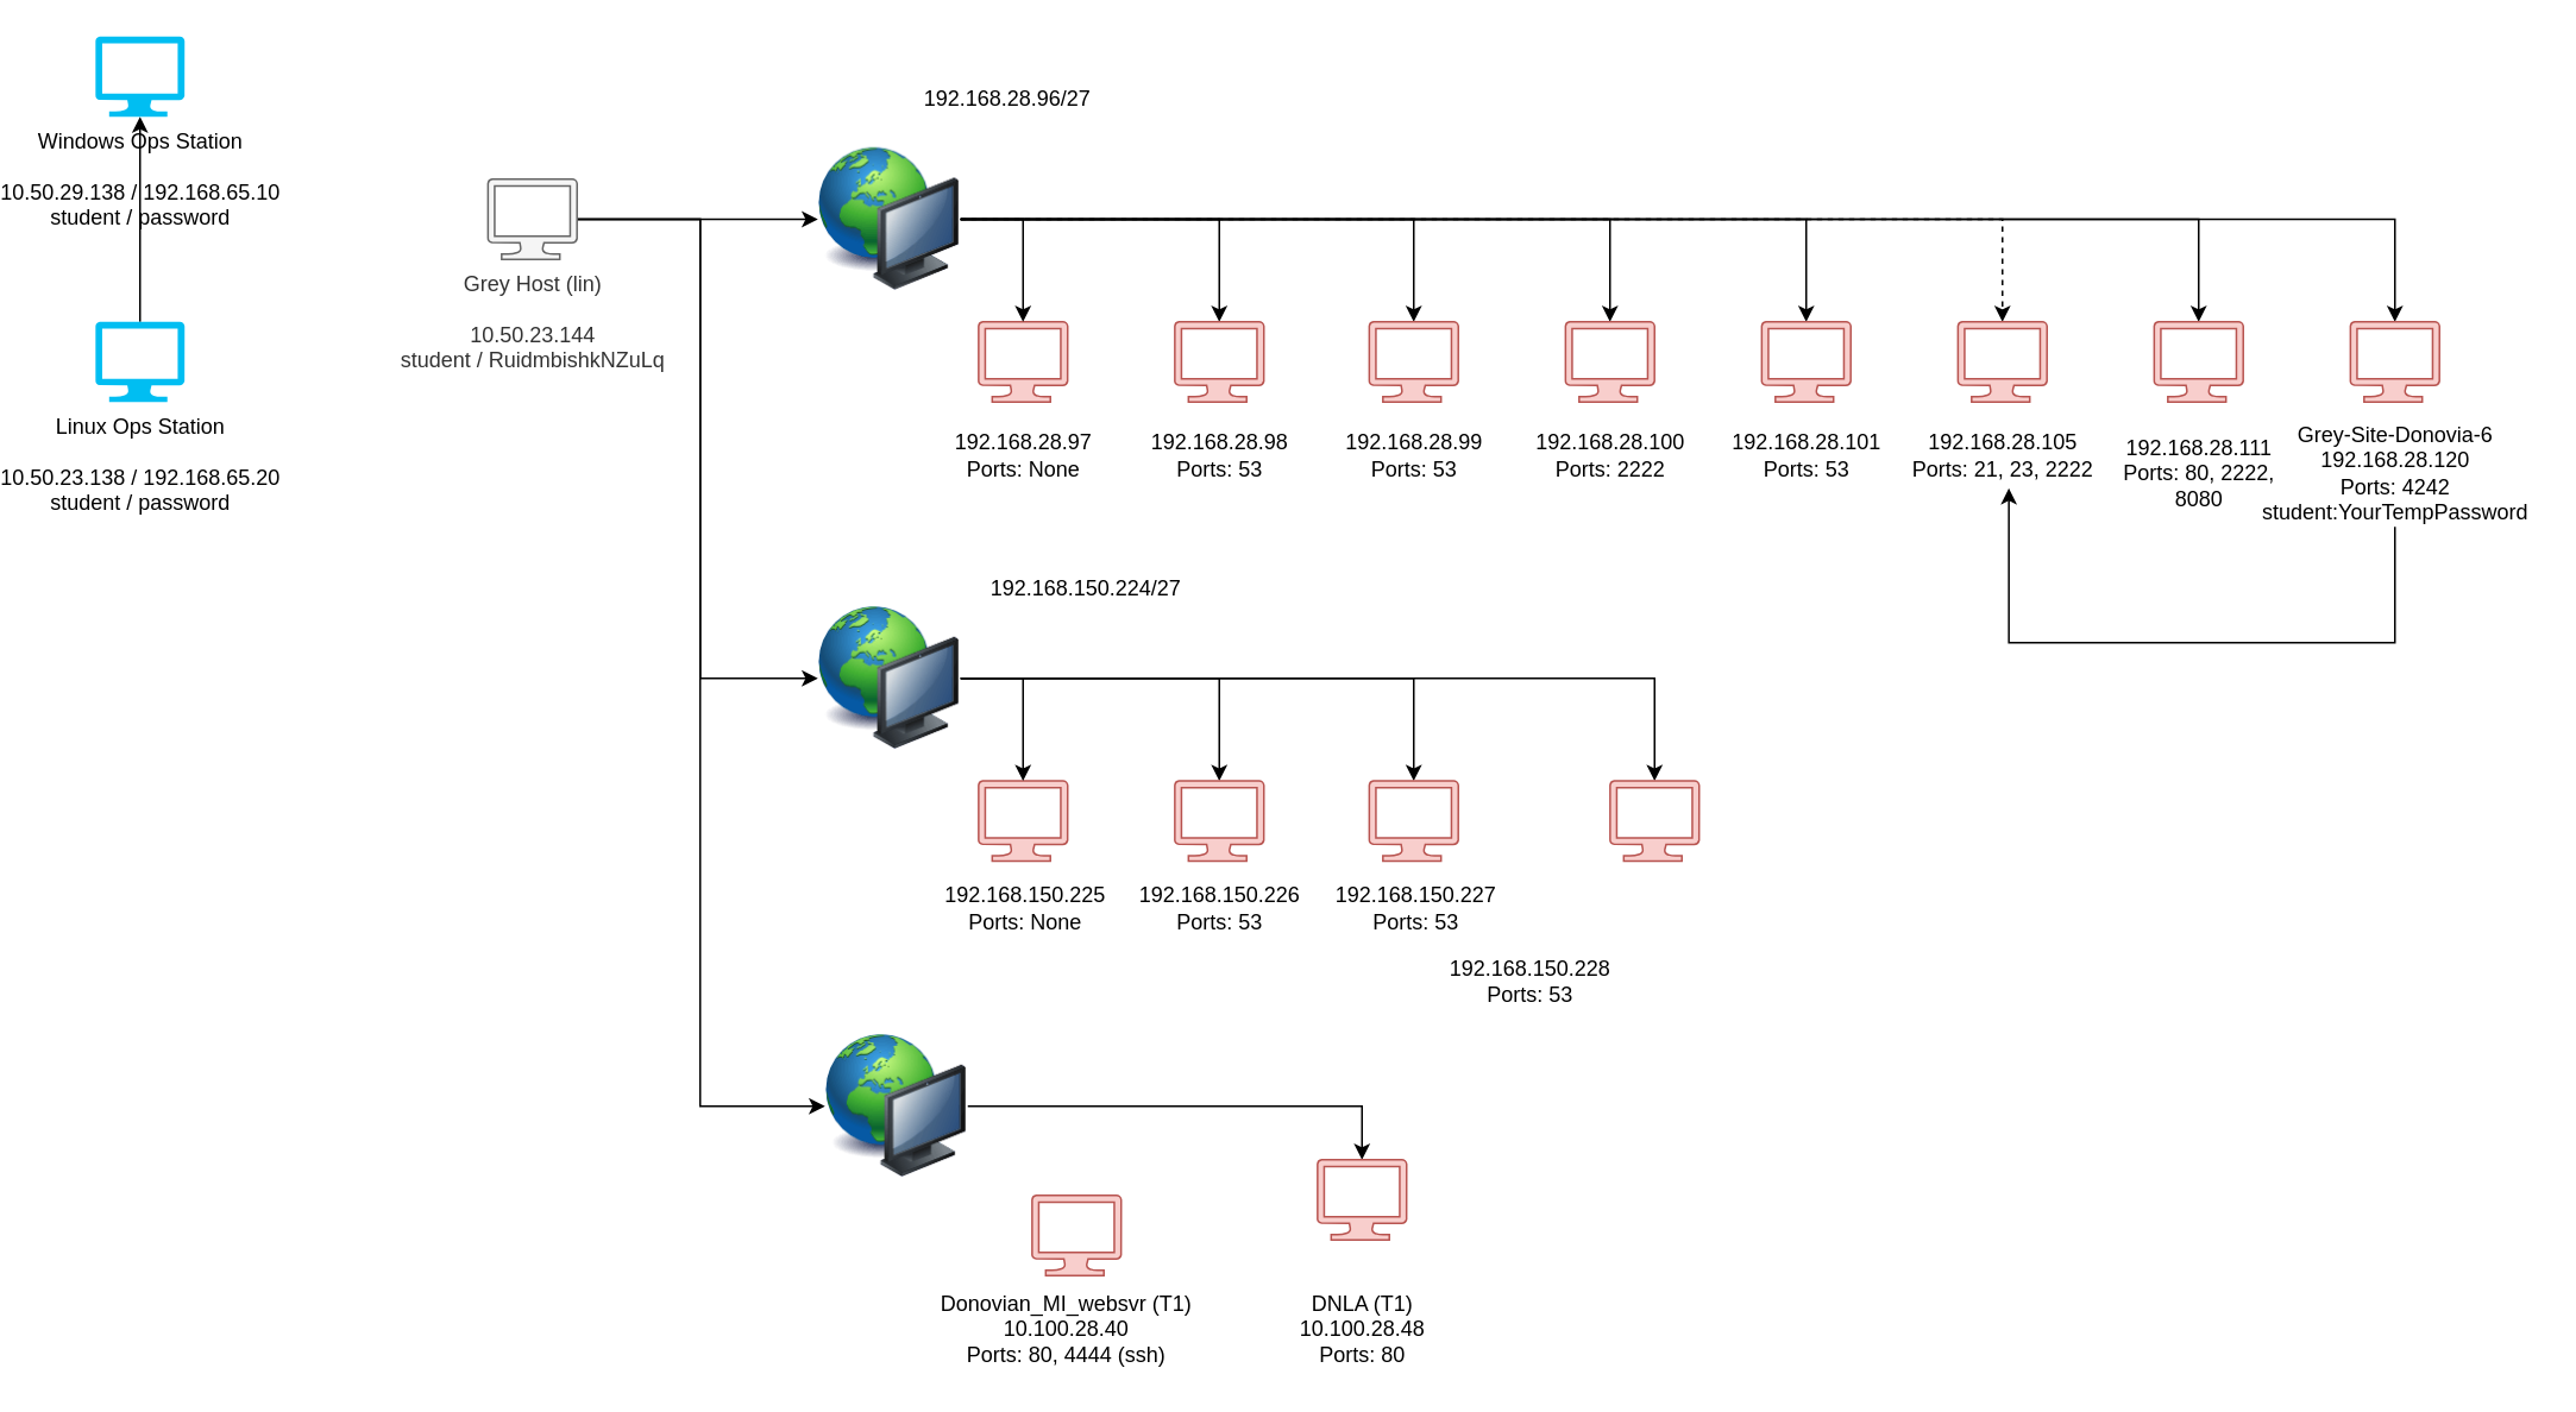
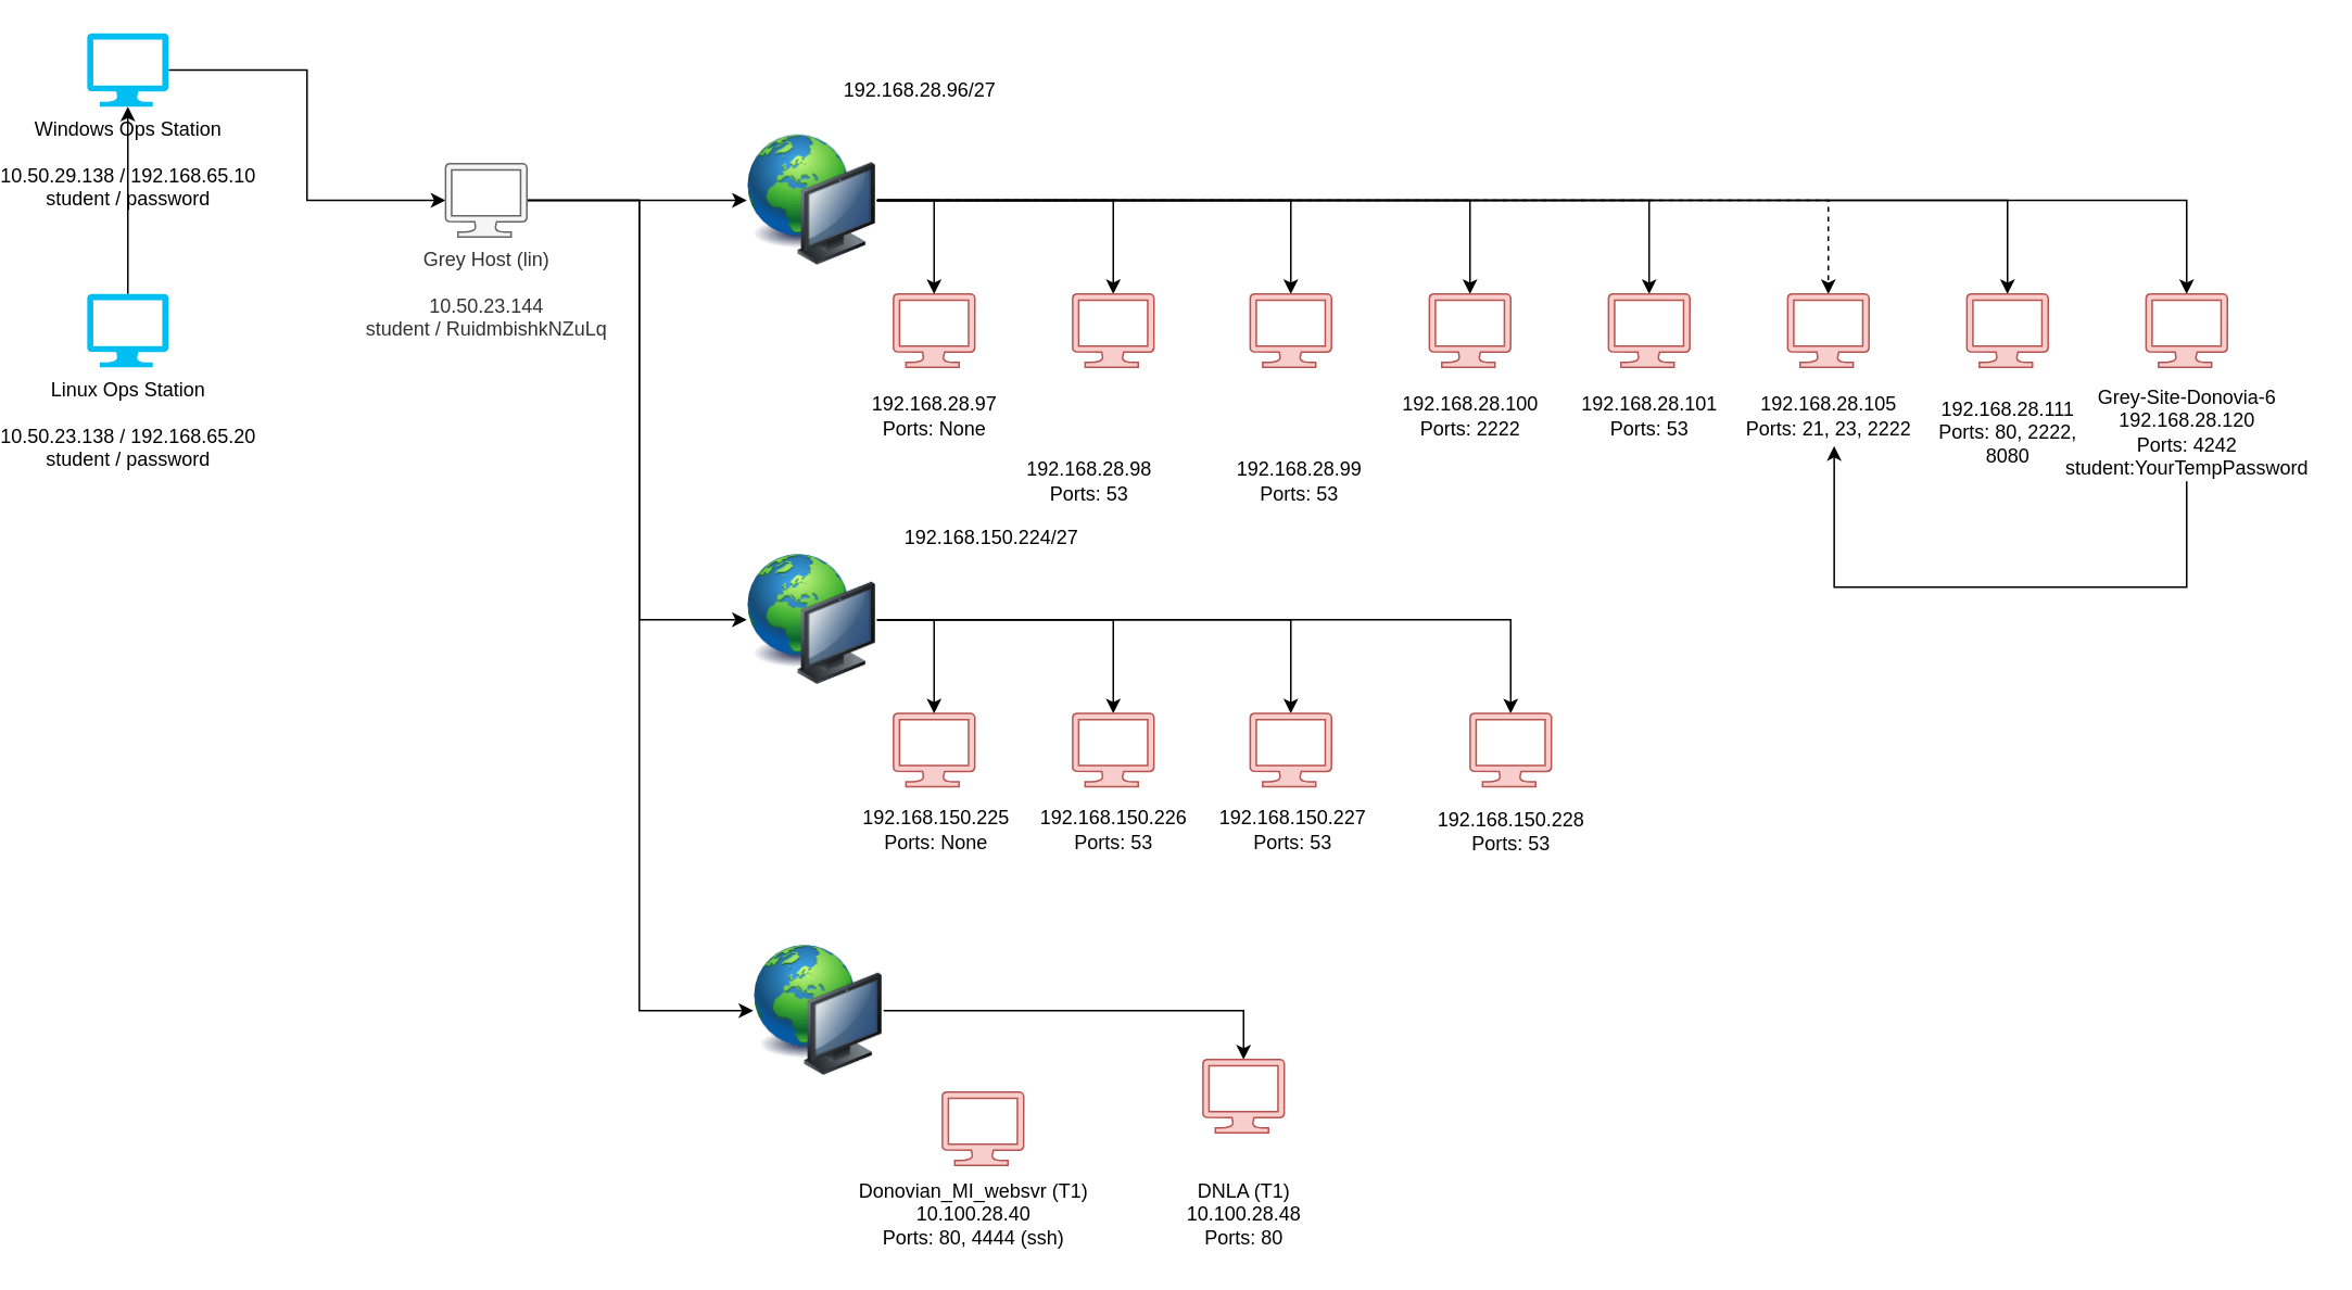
+ <mxCell id="4" style="edgeStyle=orthogonalEdgeStyle;rounded=0;orthogonalLoop=1;jettySize=auto;html=1;entryX=0;entryY=0.5;entryDx=0;entryDy=0;entryPerimeter=0;" parent="1" source="5" target="9" edge="1"><mxGeometry relative="1" as="geometry" /></mxCell>
- <mxCell id="35" value="192.168.28.98&lt;br&gt;Ports: 53" style="text;html=1;align=center;verticalAlign=middle;resizable=0;points=[];autosize=1;strokeColor=none;fillColor=none;" parent="1" vertex="1"><mxGeometry x="605" y="240" width="90" height="30" as="geometry" /></mxCell>
+ <mxCell id="35" value="192.168.28.98&lt;br&gt;Ports: 53" style="text;html=1;align=center;verticalAlign=middle;resizable=0;points=[];autosize=1;strokeColor=none;fillColor=none;" parent="1" vertex="1"><mxGeometry x="590" y="280" width="90" height="30" as="geometry" /></mxCell>
- <mxCell id="36" value="192.168.28.99&lt;br&gt;Ports: 53" style="text;html=1;align=center;verticalAlign=middle;resizable=0;points=[];autosize=1;strokeColor=none;fillColor=none;" parent="1" vertex="1"><mxGeometry x="714" y="240" width="90" height="30" as="geometry" /></mxCell>
+ <mxCell id="36" value="192.168.28.99&lt;br&gt;Ports: 53" style="text;html=1;align=center;verticalAlign=middle;resizable=0;points=[];autosize=1;strokeColor=none;fillColor=none;" parent="1" vertex="1"><mxGeometry x="719" y="280" width="90" height="30" as="geometry" /></mxCell>
- <mxCell id="49" value="192.168.150.228&lt;br&gt;Ports: 53" style="text;html=1;align=center;verticalAlign=middle;resizable=0;points=[];autosize=1;strokeColor=none;fillColor=none;" parent="1" vertex="1"><mxGeometry x="769" y="535" width="110" height="30" as="geometry" /></mxCell>
+ <mxCell id="49" value="192.168.150.228&lt;br&gt;Ports: 53" style="text;html=1;align=center;verticalAlign=middle;resizable=0;points=[];autosize=1;strokeColor=none;fillColor=none;" parent="1" vertex="1"><mxGeometry x="839" y="495" width="110" height="30" as="geometry" /></mxCell>
